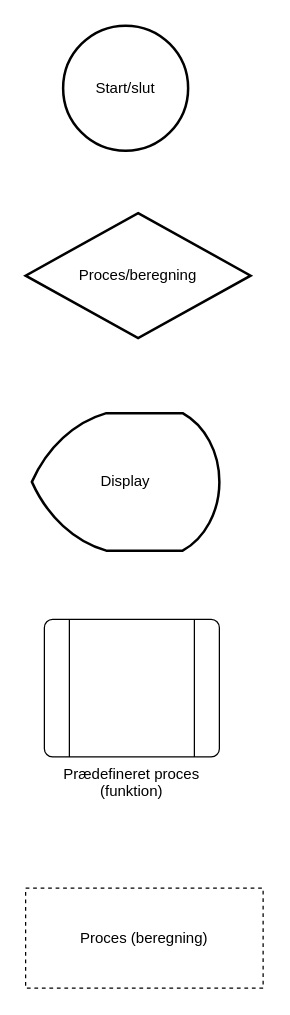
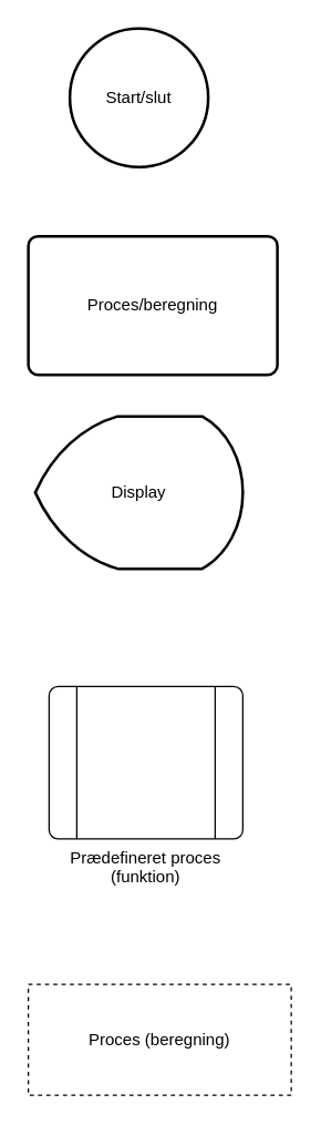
- <mxCell id="6" value="Proces/beregning" style="rhombus;whiteSpace=wrap;html=1;absoluteArcSize=1;arcSize=14;strokeWidth=2;" vertex="1" parent="1"><mxGeometry x="20" y="170" width="180" height="100" as="geometry" /></mxCell>
+ <mxCell id="6" value="Proces/beregning" style="rounded=1;whiteSpace=wrap;html=1;absoluteArcSize=1;arcSize=14;strokeWidth=2;" vertex="1" parent="1"><mxGeometry x="20" y="170" width="180" height="100" as="geometry" /></mxCell>
- <mxCell id="3" value="Display" style="strokeWidth=2;html=1;shape=mxgraph.flowchart.display;whiteSpace=wrap;" vertex="1" parent="1"><mxGeometry x="25" y="330" width="150" height="110" as="geometry" /></mxCell>
+ <mxCell id="3" value="Display" style="strokeWidth=2;html=1;shape=mxgraph.flowchart.display;whiteSpace=wrap;" vertex="1" parent="1"><mxGeometry x="25" y="300" width="150" height="110" as="geometry" /></mxCell>
